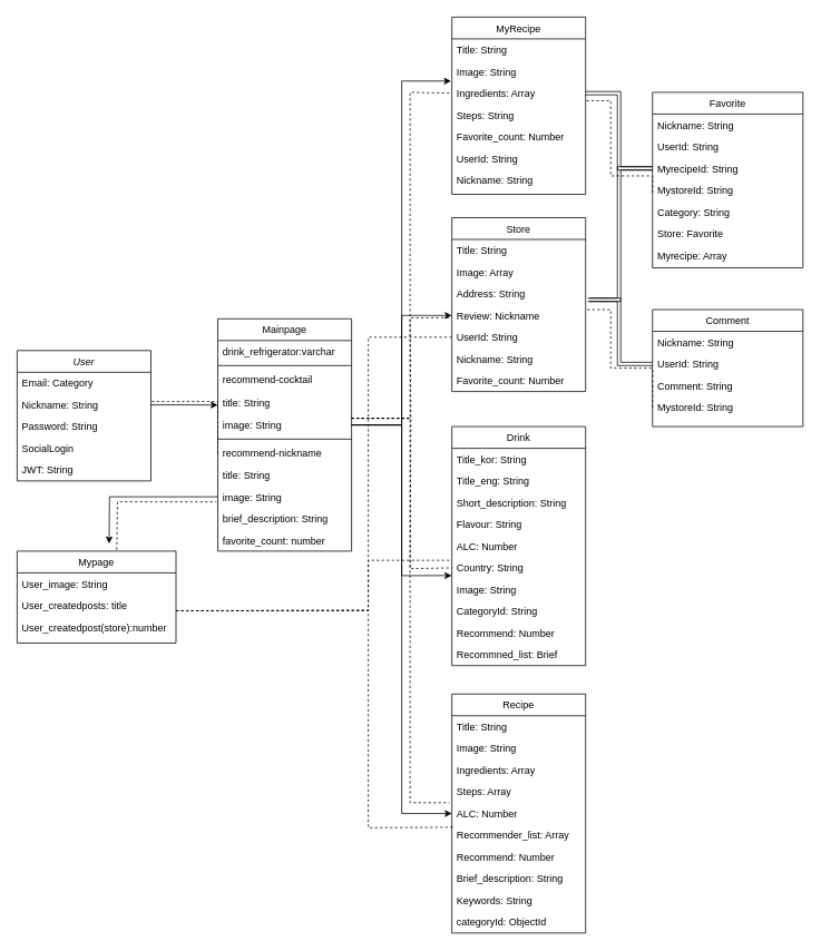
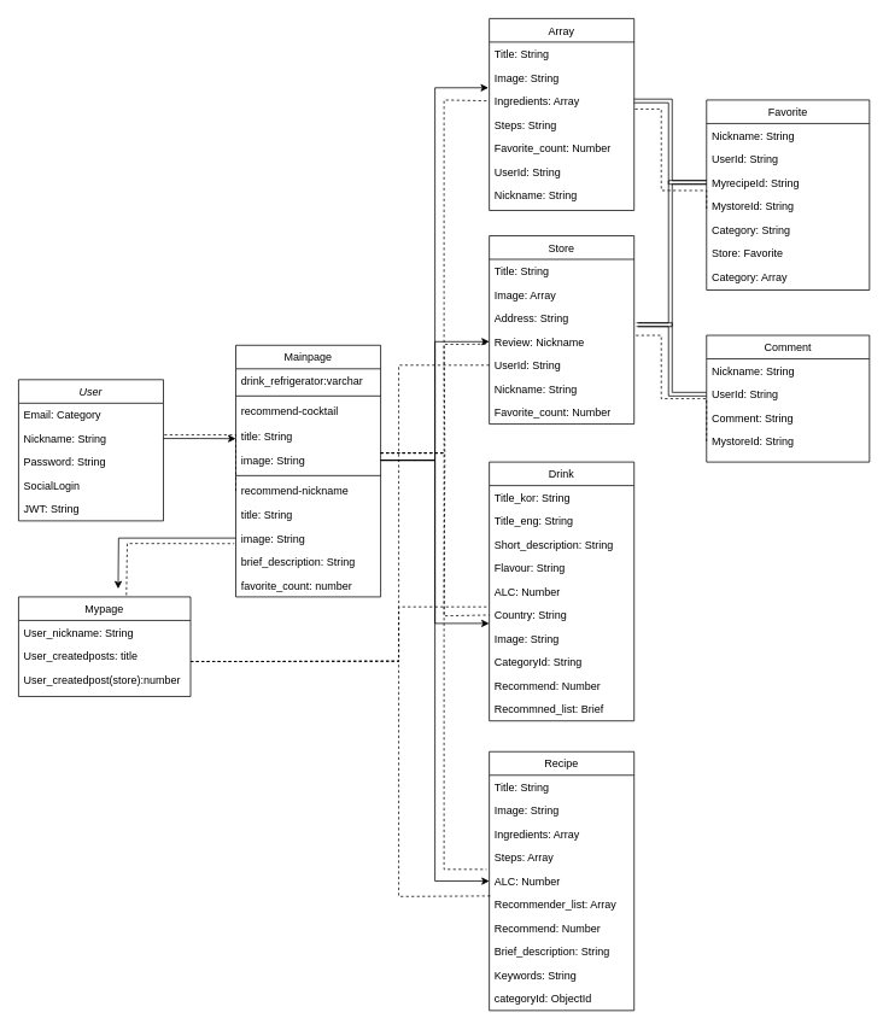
- <mxCell id="8" value="MyRecipe" style="swimlane;fontStyle=0;align=center;verticalAlign=top;childLayout=stackLayout;horizontal=1;startSize=26;horizontalStack=0;resizeParent=1;resizeLast=0;collapsible=1;marginBottom=0;rounded=0;shadow=0;strokeWidth=1;" parent="1" vertex="1"><mxGeometry x="540" y="20" width="160" height="212" as="geometry"><mxRectangle x="130" y="380" width="160" height="26" as="alternateBounds" /></mxGeometry></mxCell>
+ <mxCell id="8" value="Array" style="swimlane;fontStyle=0;align=center;verticalAlign=top;childLayout=stackLayout;horizontal=1;startSize=26;horizontalStack=0;resizeParent=1;resizeLast=0;collapsible=1;marginBottom=0;rounded=0;shadow=0;strokeWidth=1;" parent="1" vertex="1"><mxGeometry x="540" y="20" width="160" height="212" as="geometry"><mxRectangle x="130" y="380" width="160" height="26" as="alternateBounds" /></mxGeometry></mxCell>
- <mxCell id="69" value="Myrecipe: Array" style="text;align=left;verticalAlign=top;spacingLeft=4;spacingRight=4;overflow=hidden;rotatable=0;points=[[0,0.5],[1,0.5]];portConstraint=eastwest;" vertex="1" parent="62"><mxGeometry y="182" width="180" height="26" as="geometry" /></mxCell>
+ <mxCell id="69" value="Category: Array" style="text;align=left;verticalAlign=top;spacingLeft=4;spacingRight=4;overflow=hidden;rotatable=0;points=[[0,0.5],[1,0.5]];portConstraint=eastwest;" vertex="1" parent="62"><mxGeometry y="182" width="180" height="26" as="geometry" /></mxCell>
- <mxCell id="48" value="User_image: String" style="text;align=left;verticalAlign=top;spacingLeft=4;spacingRight=4;overflow=hidden;rotatable=0;points=[[0,0.5],[1,0.5]];portConstraint=eastwest;" vertex="1" parent="47"><mxGeometry y="26" width="190" height="26" as="geometry" /></mxCell>
+ <mxCell id="48" value="User_nickname: String" style="text;align=left;verticalAlign=top;spacingLeft=4;spacingRight=4;overflow=hidden;rotatable=0;points=[[0,0.5],[1,0.5]];portConstraint=eastwest;" vertex="1" parent="47"><mxGeometry y="26" width="190" height="26" as="geometry" /></mxCell>
